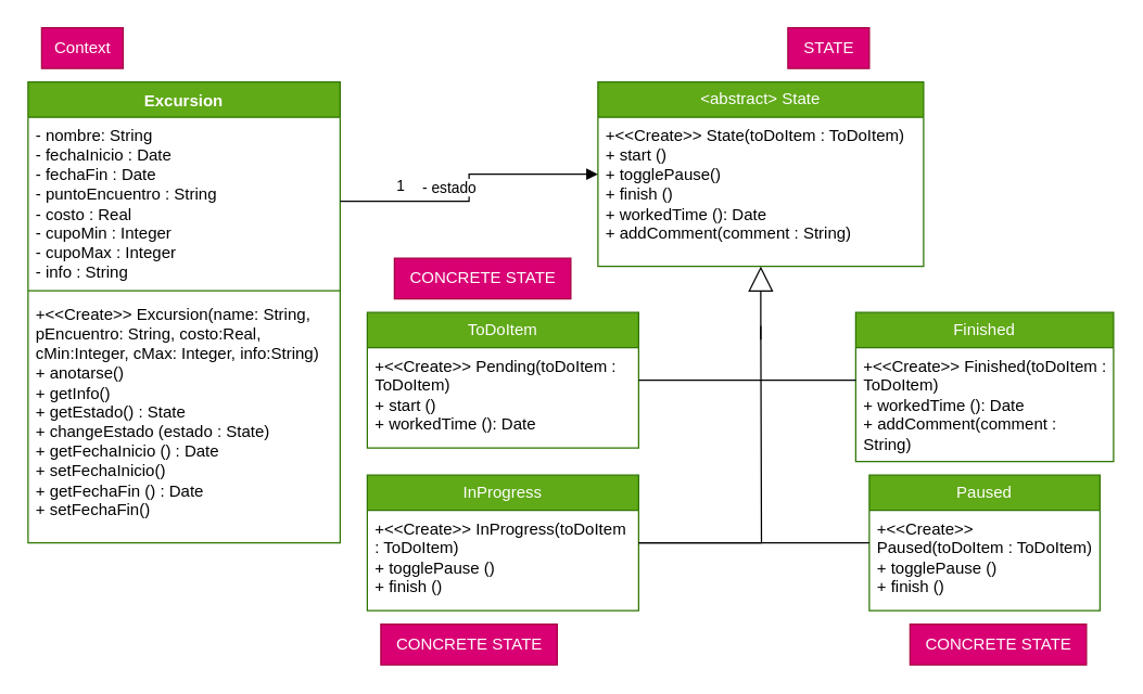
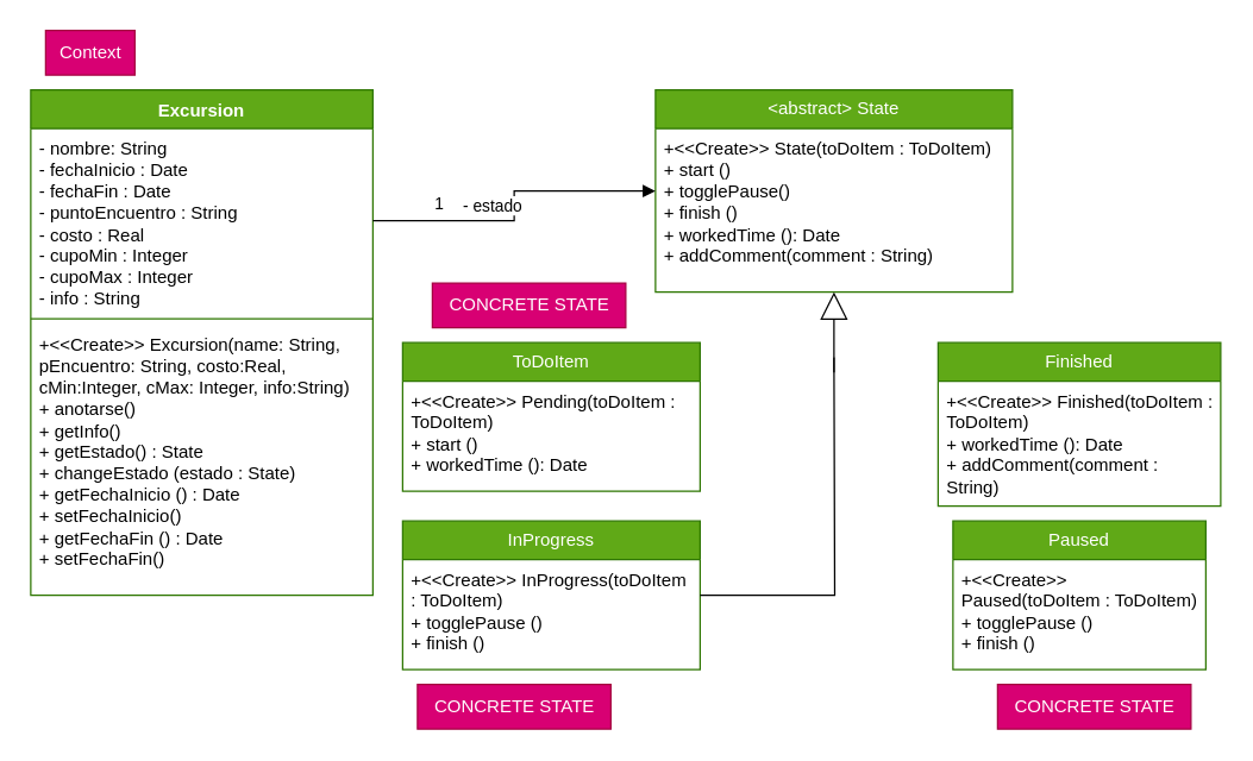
- <mxCell id="22" value="STATE" style="text;html=1;align=center;verticalAlign=middle;resizable=0;points=[];autosize=1;strokeColor=#A50040;fillColor=#d80073;fontColor=#ffffff;" vertex="1" parent="1"><mxGeometry x="580" y="20" width="60" height="30" as="geometry" /></mxCell>
- <mxCell id="21" value="" style="endArrow=none;html=1;edgeStyle=orthogonalEdgeStyle;rounded=0;" edge="1" parent="1" source="10" target="16"><mxGeometry relative="1" as="geometry"><mxPoint x="410" y="280" as="sourcePoint" /><mxPoint x="570" y="280" as="targetPoint" /><Array as="points"><mxPoint x="590" y="280" /><mxPoint x="590" y="280" /></Array></mxGeometry></mxCell>
- <mxCell id="20" value="" style="endArrow=none;html=1;edgeStyle=orthogonalEdgeStyle;rounded=0;" edge="1" parent="1" source="12" target="14"><mxGeometry relative="1" as="geometry"><mxPoint x="410" y="410" as="sourcePoint" /><mxPoint x="570" y="410" as="targetPoint" /></mxGeometry></mxCell>
